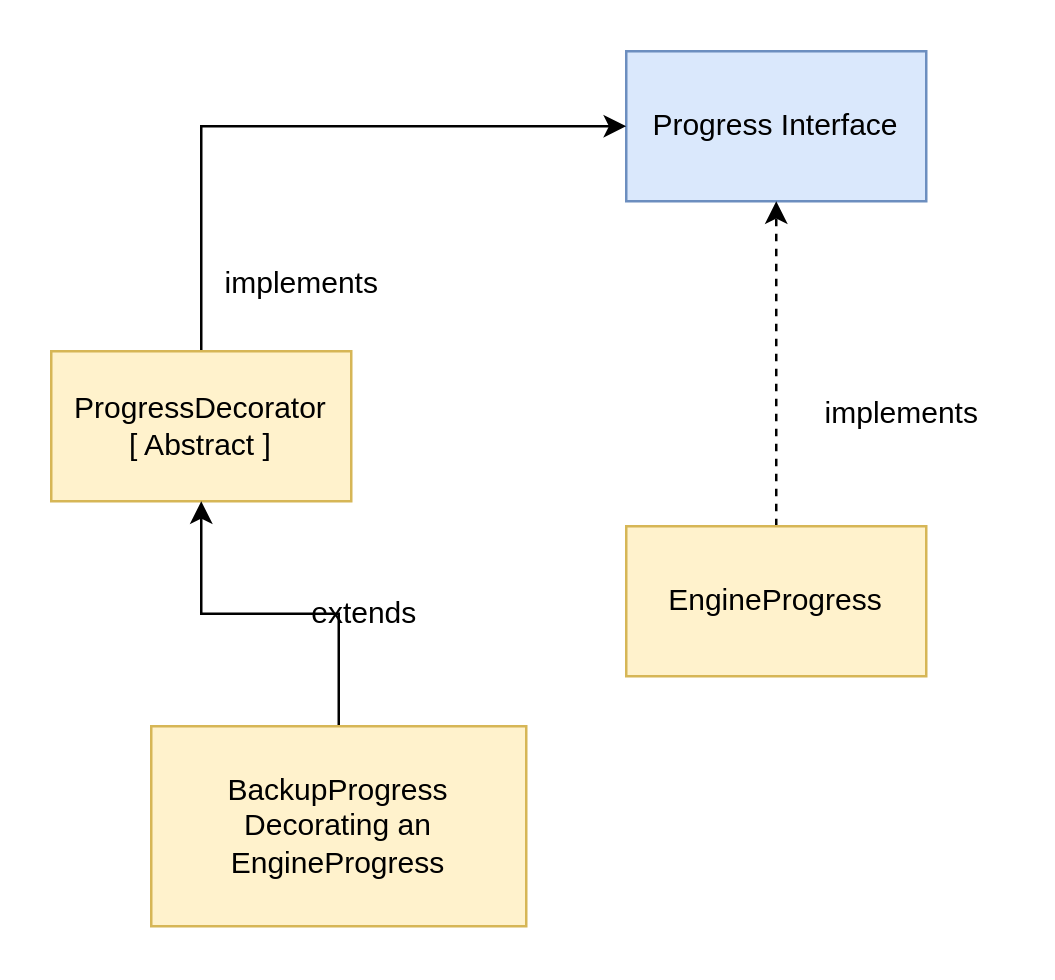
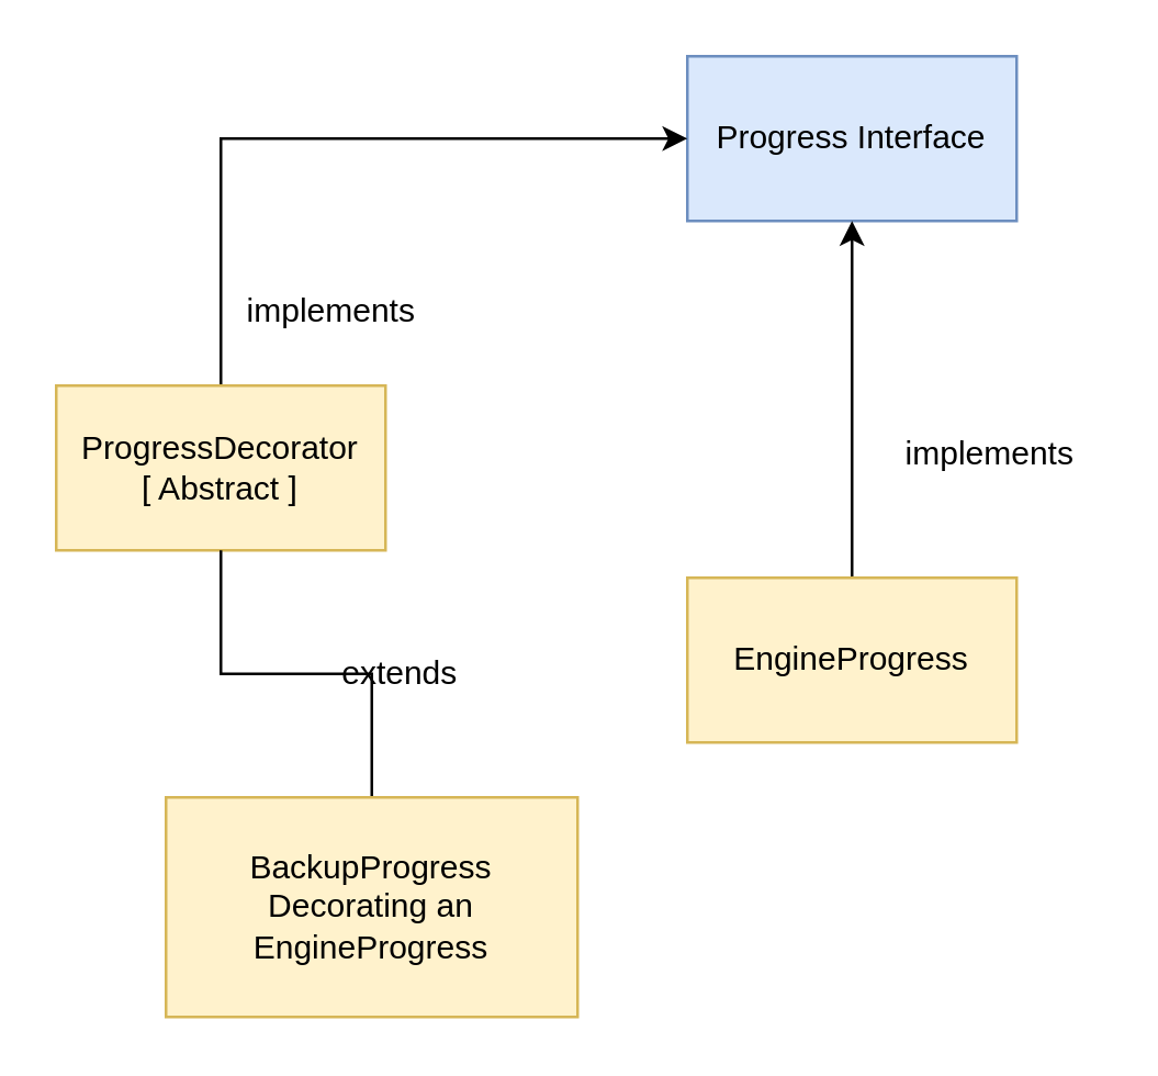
- <mxCell id="3" style="edgeStyle=orthogonalEdgeStyle;rounded=0;orthogonalLoop=1;jettySize=auto;html=1;entryX=0.5;entryY=1;entryDx=0;entryDy=0;dashed=1;" edge="1" parent="1" source="4" target="2"><mxGeometry relative="1" as="geometry" /></mxCell>
+ <mxCell id="3" style="edgeStyle=orthogonalEdgeStyle;rounded=0;orthogonalLoop=1;jettySize=auto;html=1;entryX=0.5;entryY=1;entryDx=0;entryDy=0;" edge="1" parent="1" source="4" target="2"><mxGeometry relative="1" as="geometry" /></mxCell>
- <mxCell id="9" style="edgeStyle=orthogonalEdgeStyle;rounded=0;orthogonalLoop=1;jettySize=auto;html=1;entryX=0.5;entryY=1;entryDx=0;entryDy=0;" edge="1" parent="1" source="10" target="7"><mxGeometry relative="1" as="geometry" /></mxCell>
+ <mxCell id="9" style="edgeStyle=orthogonalEdgeStyle;rounded=0;orthogonalLoop=1;jettySize=auto;html=1;entryX=0.5;entryY=1;entryDx=0;entryDy=0;endArrow=none;" edge="1" parent="1" source="10" target="7"><mxGeometry relative="1" as="geometry" /></mxCell>
